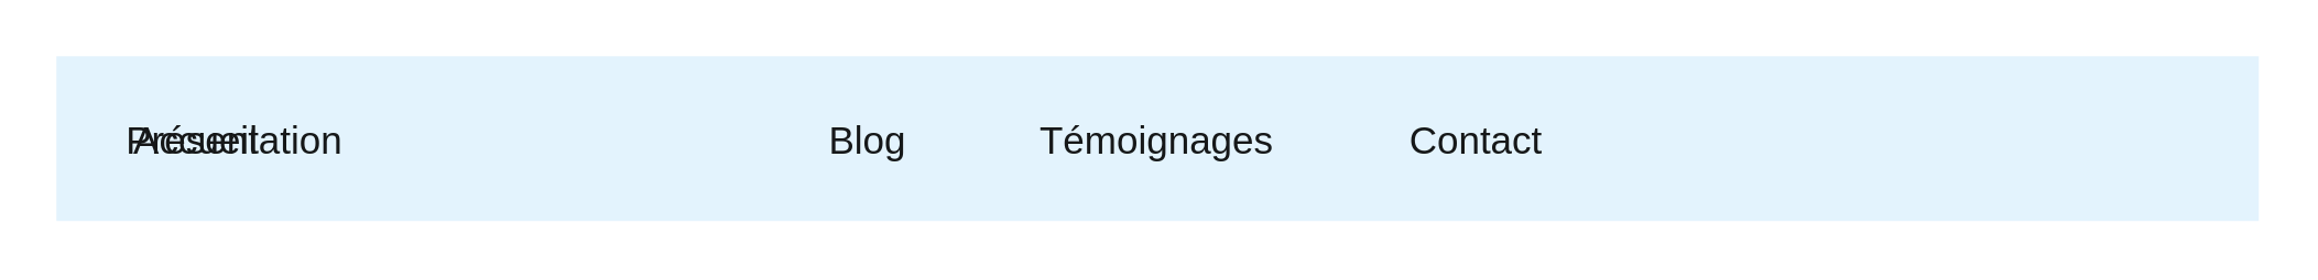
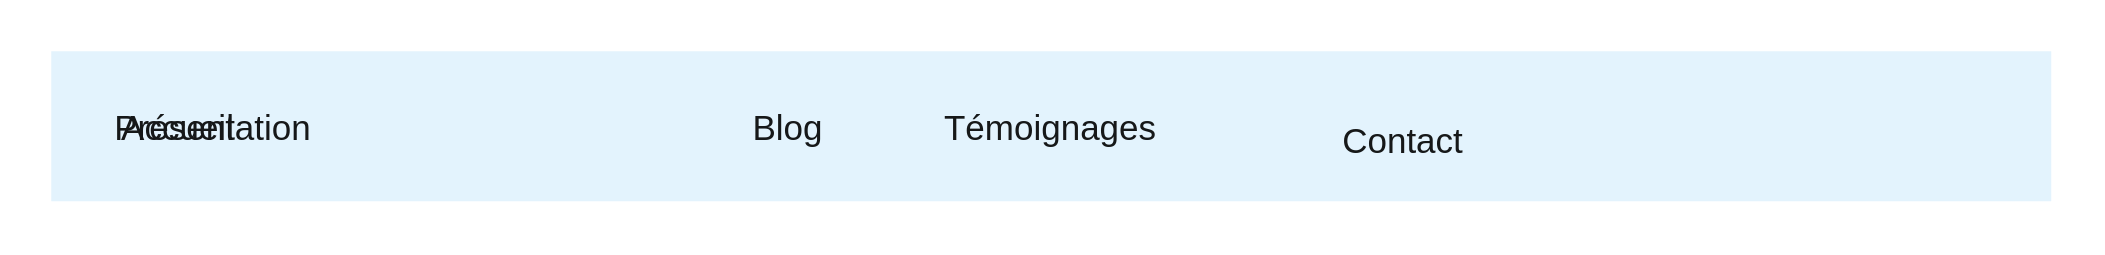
- <mxCell id="5" value="Contact" style="fillColor=none;strokeColor=none;fontSize=14;fontColor=#161819;align=center;" vertex="1" parent="2"><mxGeometry x="473" y="10" width="86" height="40" as="geometry" /></mxCell>
+ <mxCell id="5" value="Contact" style="fillColor=none;strokeColor=none;fontSize=14;fontColor=#161819;align=center;" vertex="1" parent="2"><mxGeometry x="498" y="15" width="86" height="40" as="geometry" /></mxCell>
